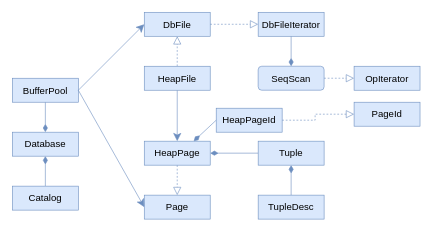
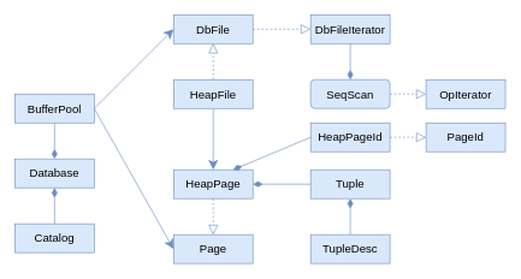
- <mxCell id="26" value="HeapPageId" style="rounded=0;whiteSpace=wrap;html=1;fontSize=16;fillColor=#dae8fc;strokeColor=#6c8ebf;" vertex="1" parent="1"><mxGeometry x="360" y="180" width="110" height="40" as="geometry" /></mxCell>
+ <mxCell id="26" value="HeapPageId" style="rounded=0;whiteSpace=wrap;html=1;fontSize=16;fillColor=#dae8fc;strokeColor=#6c8ebf;" vertex="1" parent="1"><mxGeometry x="430" y="170" width="110" height="40" as="geometry" /></mxCell>
